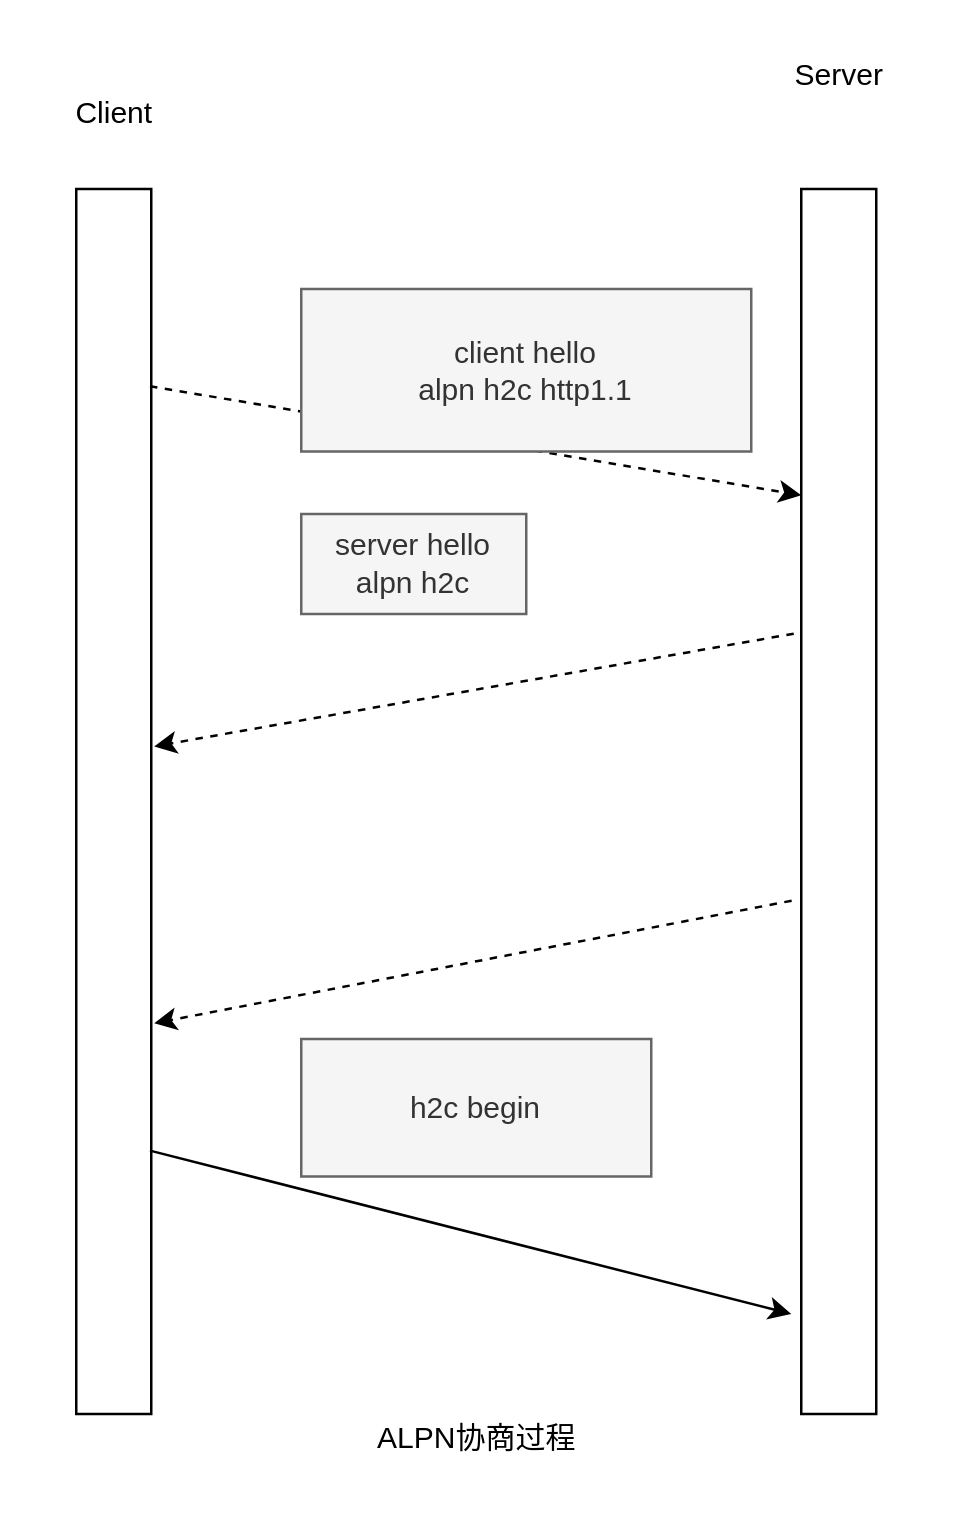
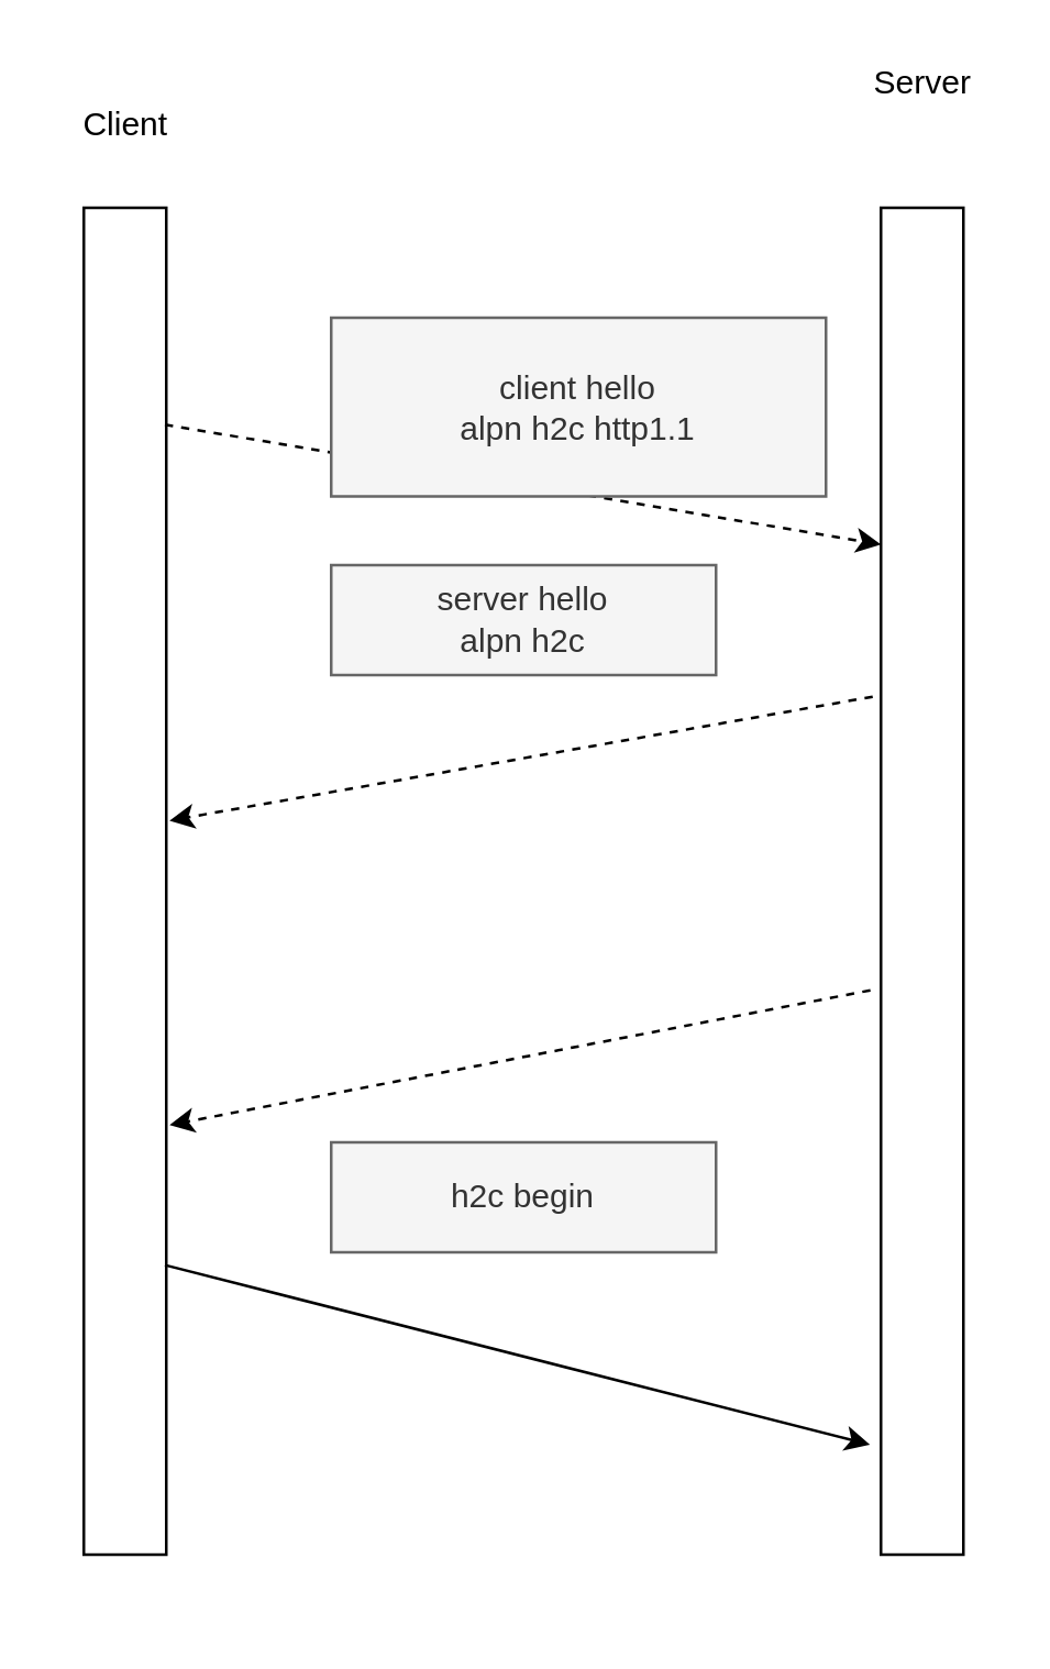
- <mxCell id="7" value="server hello &lt;br&gt;alpn h2c" style="text;html=1;align=center;verticalAlign=middle;whiteSpace=wrap;rounded=0;fillColor=#f5f5f5;strokeColor=#666666;fontColor=#333333;" vertex="1" parent="1"><mxGeometry x="120" y="205" width="90" height="40" as="geometry" /></mxCell>
+ <mxCell id="7" value="server hello &lt;br&gt;alpn h2c" style="text;html=1;align=center;verticalAlign=middle;whiteSpace=wrap;rounded=0;fillColor=#f5f5f5;strokeColor=#666666;fontColor=#333333;" vertex="1" parent="1"><mxGeometry x="120" y="205" width="140" height="40" as="geometry" /></mxCell>
- <mxCell id="9" value="h2c begin" style="text;html=1;align=center;verticalAlign=middle;whiteSpace=wrap;rounded=0;fillColor=#f5f5f5;strokeColor=#666666;fontColor=#333333;" vertex="1" parent="1"><mxGeometry x="120" y="415" width="140" height="55" as="geometry" /></mxCell>
+ <mxCell id="9" value="h2c begin" style="text;html=1;align=center;verticalAlign=middle;whiteSpace=wrap;rounded=0;fillColor=#f5f5f5;strokeColor=#666666;fontColor=#333333;" vertex="1" parent="1"><mxGeometry x="120" y="415" width="140" height="40" as="geometry" /></mxCell>
- <mxCell id="13" value="ALPN协商过程" style="text;html=1;align=center;verticalAlign=middle;resizable=0;points=[];autosize=1;strokeColor=none;fillColor=none;" vertex="1" parent="1"><mxGeometry x="145" y="565" width="90" height="20" as="geometry" /></mxCell>
